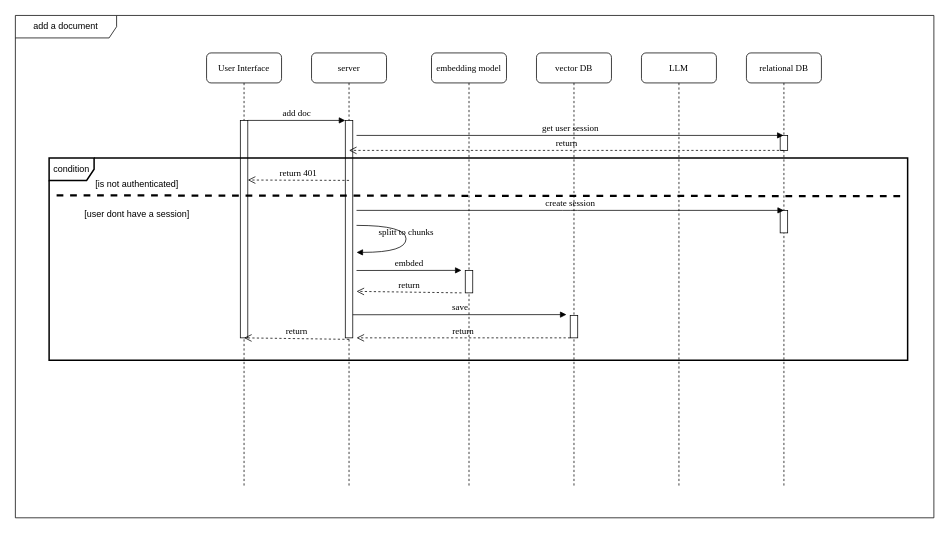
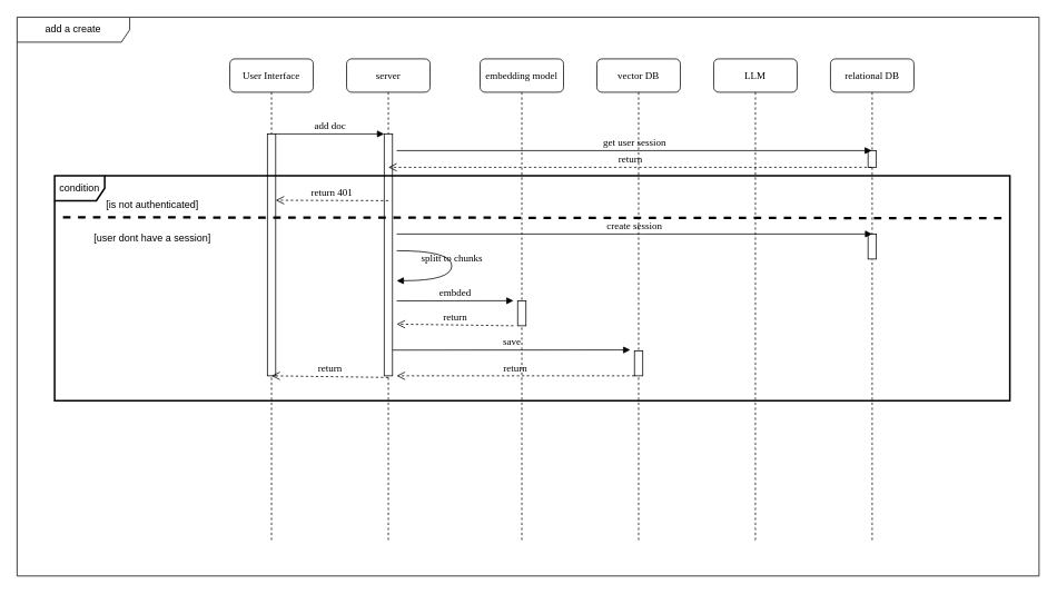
- <mxCell id="31" value="add a document" style="shape=umlFrame;whiteSpace=wrap;html=1;pointerEvents=0;width=135;height=30;" vertex="1" parent="1"><mxGeometry x="20" y="20" width="1225" height="670" as="geometry" /></mxCell>
+ <mxCell id="31" value="add a create" style="shape=umlFrame;whiteSpace=wrap;html=1;pointerEvents=0;width=135;height=30;" vertex="1" parent="1"><mxGeometry x="20" y="20" width="1225" height="670" as="geometry" /></mxCell>
